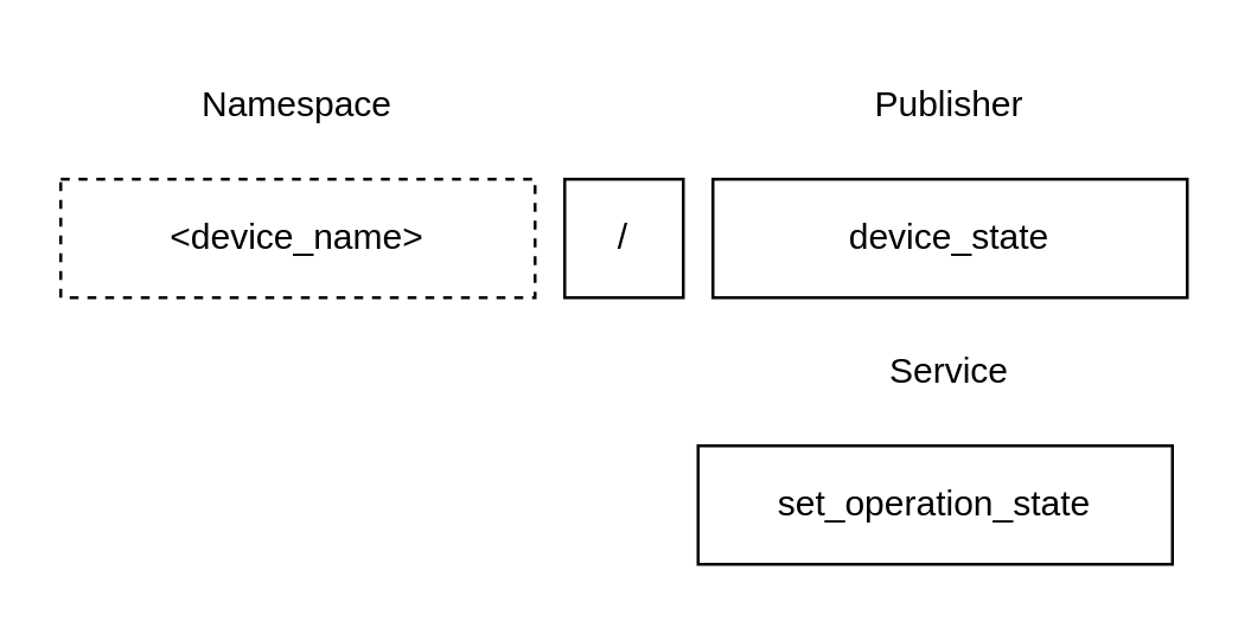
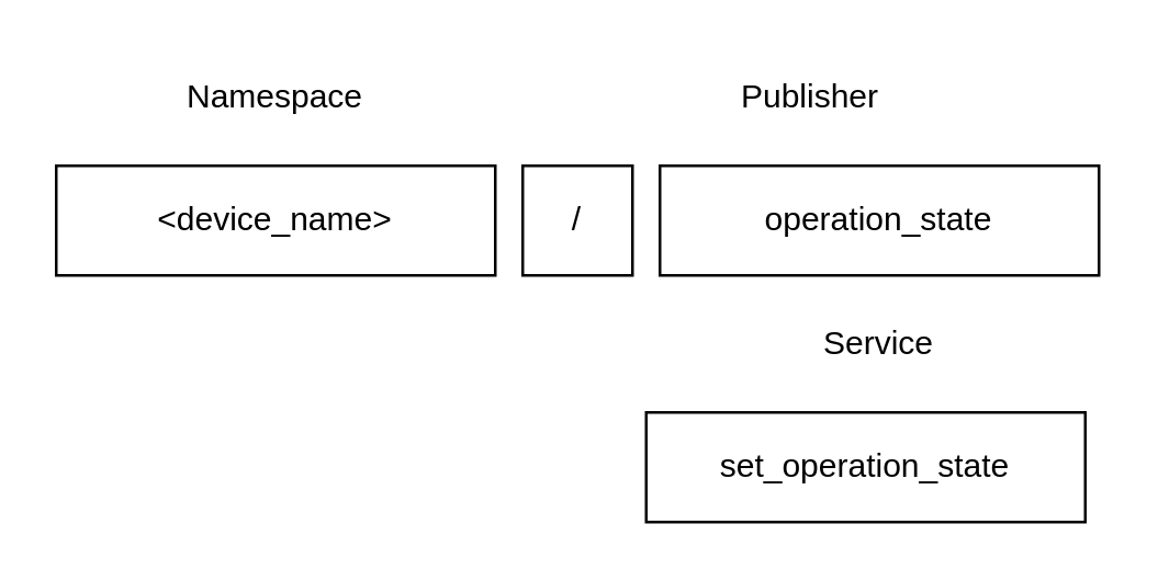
- <mxCell id="6" value="Publisher" style="text;html=1;strokeColor=none;fillColor=none;align=center;verticalAlign=middle;whiteSpace=wrap;rounded=0;" vertex="1" parent="1"><mxGeometry x="240" y="20" width="160" height="30" as="geometry" /></mxCell>
+ <mxCell id="6" value="Publisher" style="text;html=1;strokeColor=none;fillColor=none;align=center;verticalAlign=middle;whiteSpace=wrap;rounded=0;" vertex="1" parent="1"><mxGeometry x="215" y="20" width="160" height="30" as="geometry" /></mxCell>
- <mxCell id="2" value="&amp;lt;device_name&amp;gt;" style="rounded=0;whiteSpace=wrap;html=1;dashed=1;" vertex="1" parent="1"><mxGeometry x="20" y="60" width="160" height="40" as="geometry" /></mxCell>
+ <mxCell id="2" value="&amp;lt;device_name&amp;gt;" style="rounded=0;whiteSpace=wrap;html=1;" vertex="1" parent="1"><mxGeometry x="20" y="60" width="160" height="40" as="geometry" /></mxCell>
- <mxCell id="4" value="device_state" style="rounded=0;whiteSpace=wrap;html=1;" vertex="1" parent="1"><mxGeometry x="240" y="60" width="160" height="40" as="geometry" /></mxCell>
+ <mxCell id="4" value="operation_state" style="rounded=0;whiteSpace=wrap;html=1;" vertex="1" parent="1"><mxGeometry x="240" y="60" width="160" height="40" as="geometry" /></mxCell>
